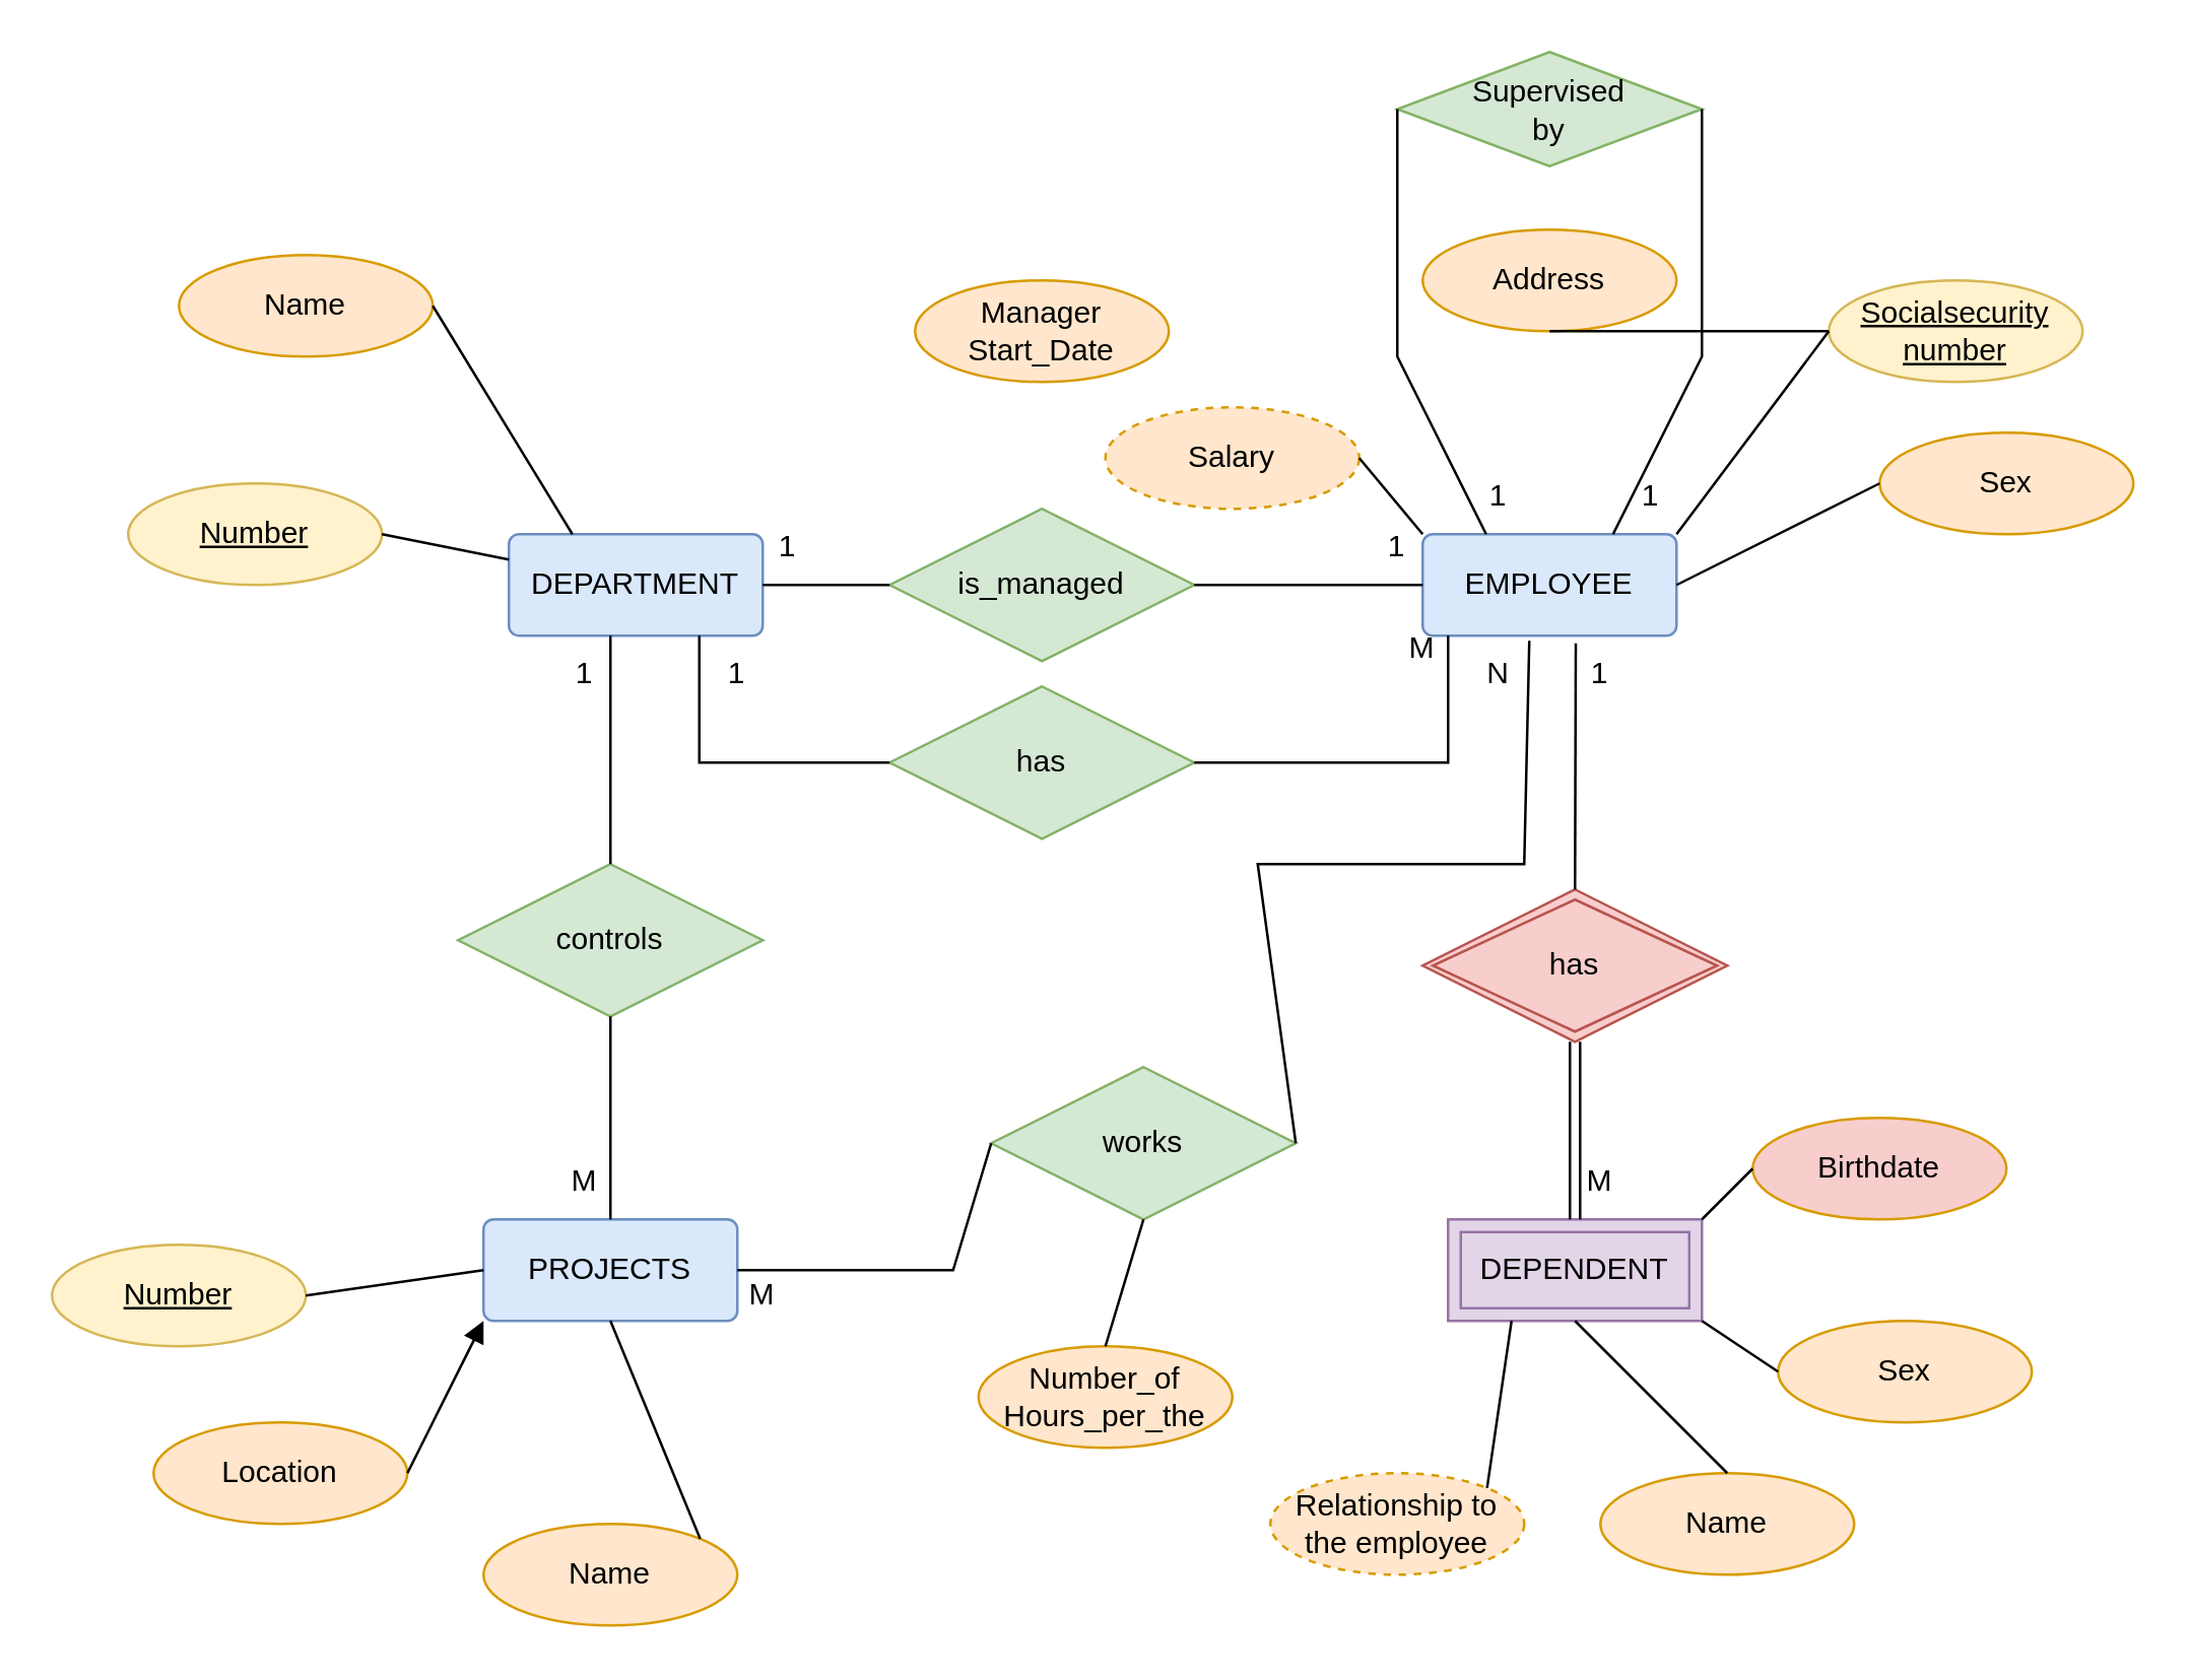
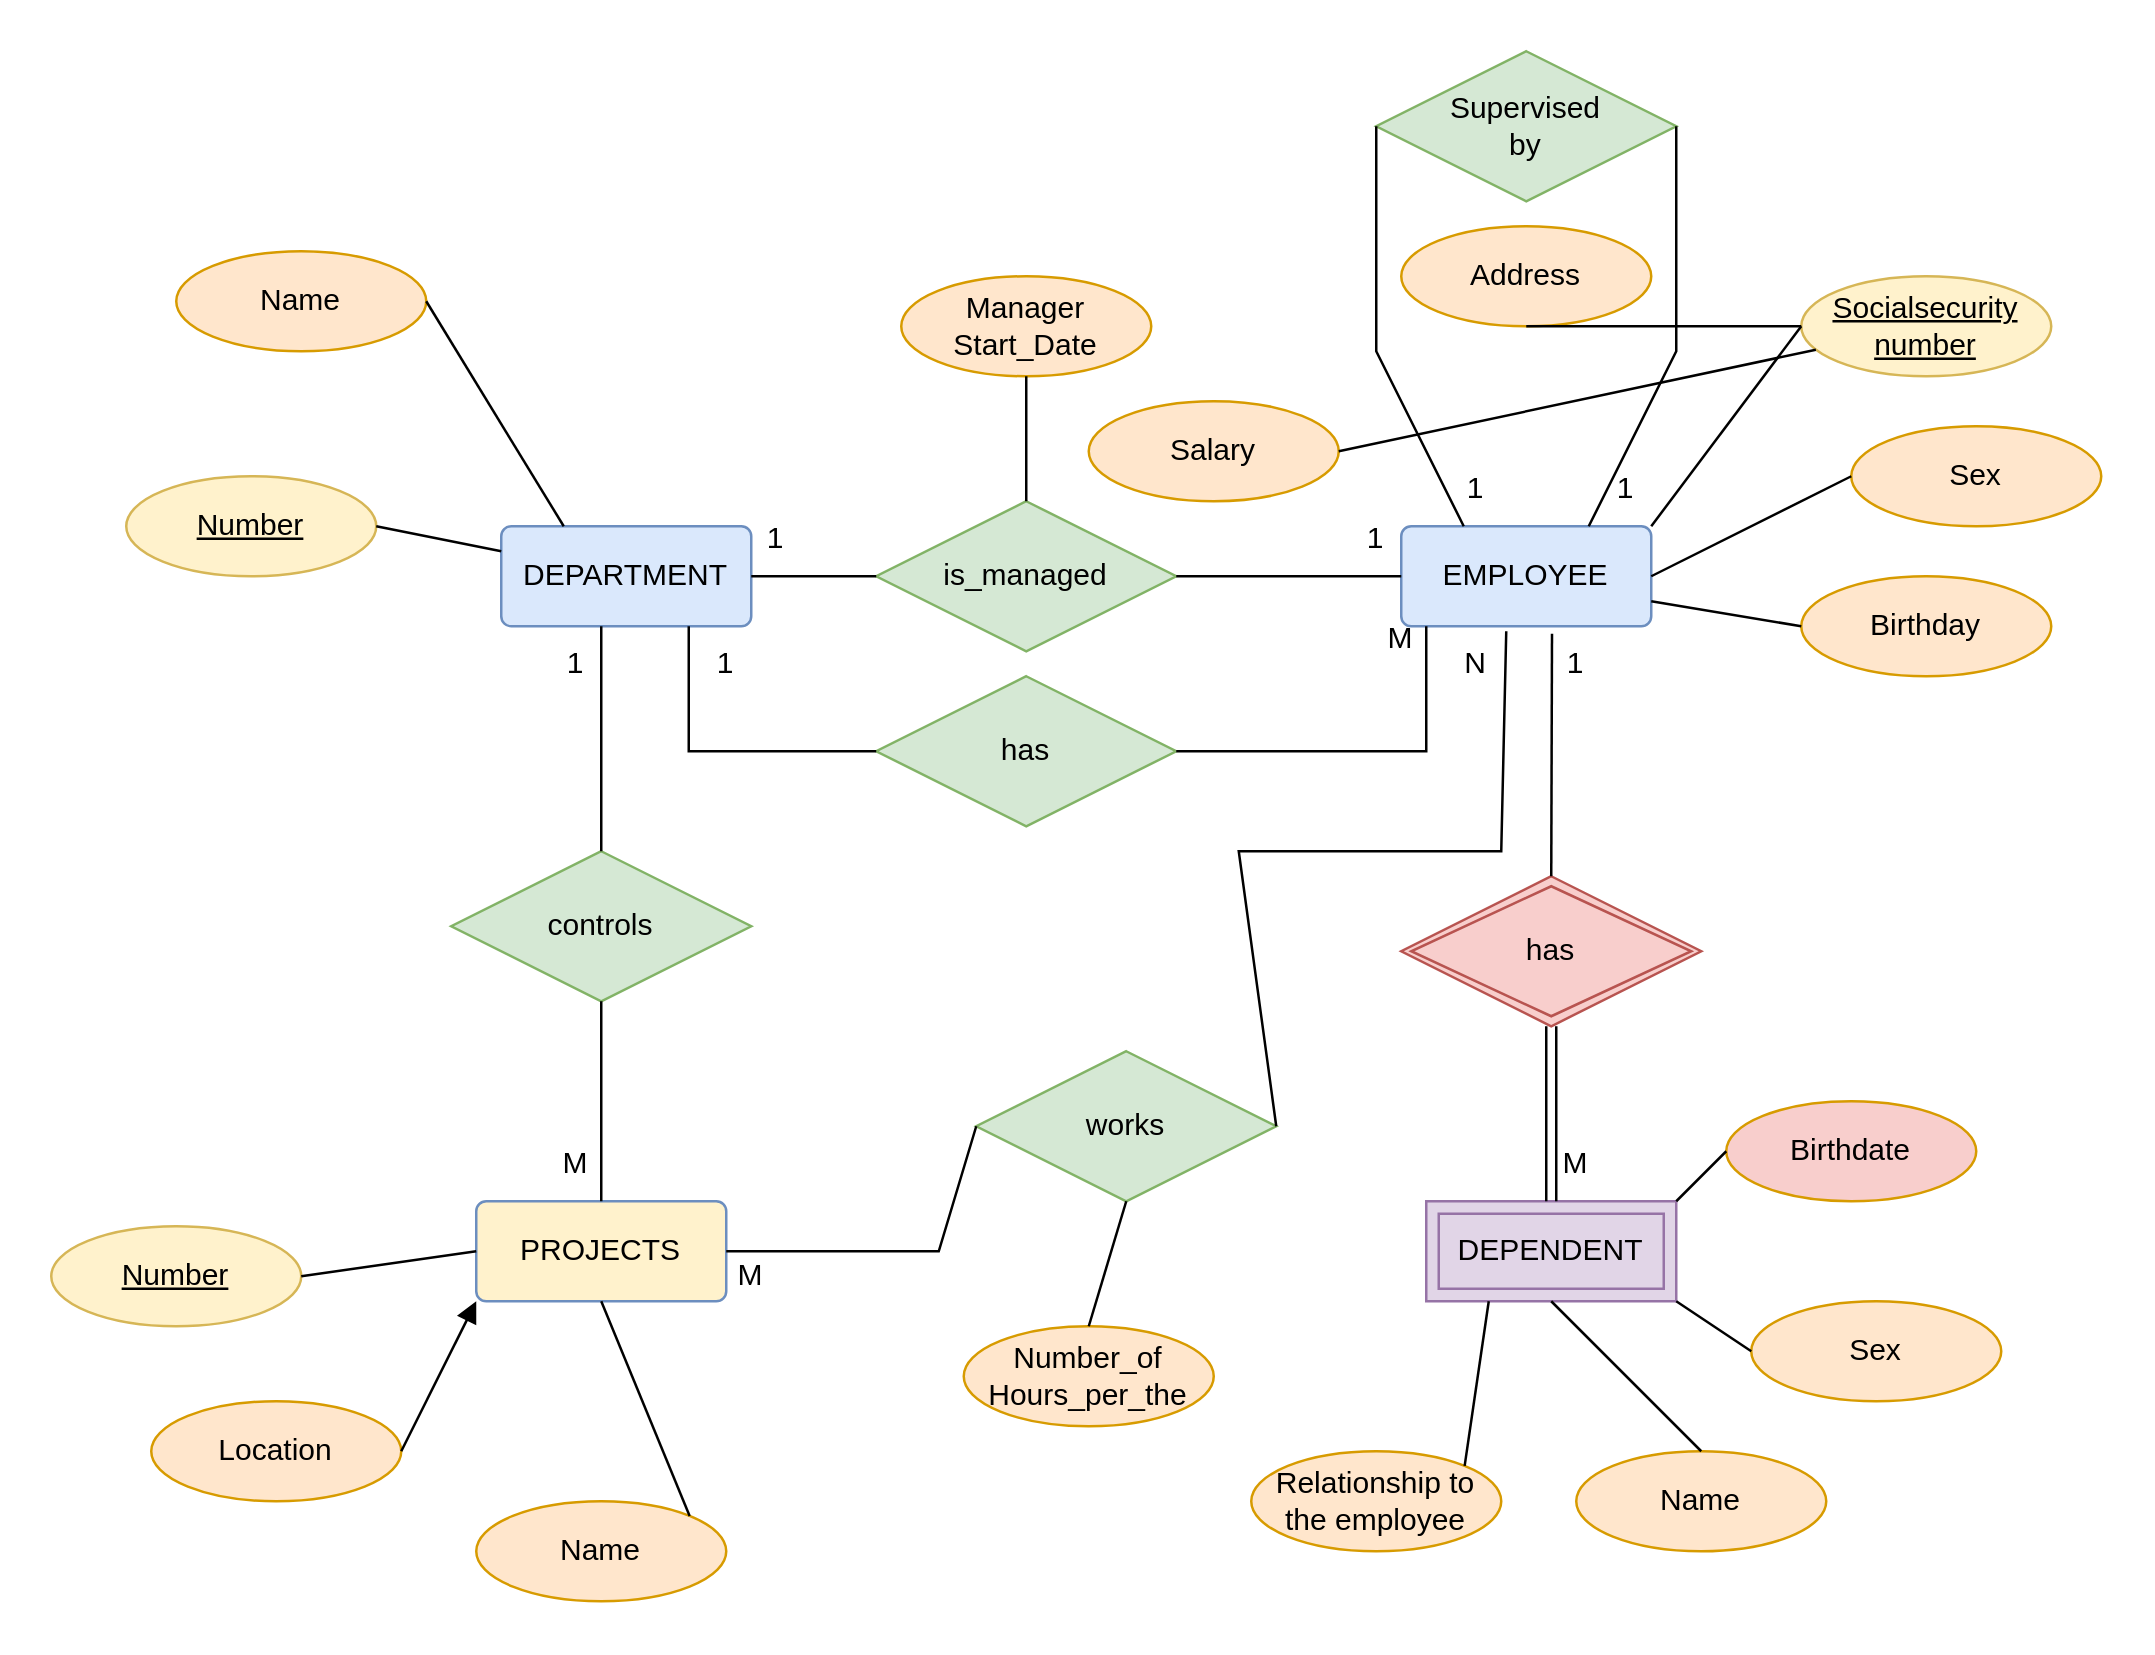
- <mxCell id="24" value="Supervised&lt;br&gt;by" style="shape=rhombus;perimeter=rhombusPerimeter;whiteSpace=wrap;html=1;align=center;fillColor=#d5e8d4;strokeColor=#82b366;" parent="1" vertex="1"><mxGeometry x="550" y="20" width="120" height="45" as="geometry" /></mxCell>
+ <mxCell id="24" value="Supervised&lt;br&gt;by" style="shape=rhombus;perimeter=rhombusPerimeter;whiteSpace=wrap;html=1;align=center;fillColor=#d5e8d4;strokeColor=#82b366;" parent="1" vertex="1"><mxGeometry x="550" width="120" height="60" as="geometry" y="20" /></mxCell>
+ <mxCell id="40" value="" style="endArrow=none;html=1;rounded=0;exitX=0.5;exitY=1;exitDx=0;exitDy=0;entryX=0.5;entryY=0;entryDx=0;entryDy=0;" edge="1" parent="1" source="27" target="19"><mxGeometry relative="1" as="geometry"><mxPoint x="385" y="170" as="sourcePoint" /><mxPoint x="435" y="180" as="targetPoint" /></mxGeometry></mxCell>
- <mxCell id="9" value="Salary" style="ellipse;whiteSpace=wrap;html=1;align=center;fillColor=#ffe6cc;strokeColor=#d79b00;dashed=1;" parent="1" vertex="1"><mxGeometry x="435" y="160" width="100" height="40" as="geometry" /></mxCell>
+ <mxCell id="9" value="Salary" style="ellipse;whiteSpace=wrap;html=1;align=center;fillColor=#ffe6cc;strokeColor=#d79b00;" parent="1" vertex="1"><mxGeometry x="435" y="160" width="100" height="40" as="geometry" /></mxCell>
- <mxCell id="42" value="" style="endArrow=none;html=1;rounded=0;exitX=1;exitY=0.5;exitDx=0;exitDy=0;entryX=0;entryY=0;entryDx=0;entryDy=0;" edge="1" parent="1" source="9" target="2"><mxGeometry relative="1" as="geometry"><mxPoint x="530" y="210" as="sourcePoint" /><mxPoint x="530" y="260" as="targetPoint" /></mxGeometry></mxCell>
+ <mxCell id="42" value="" style="endArrow=none;html=1;rounded=0;exitX=1;exitY=0.5;exitDx=0;exitDy=0;" edge="1" parent="1" source="9" target="5"><mxGeometry relative="1" as="geometry"><mxPoint x="530" y="210" as="sourcePoint" /><mxPoint x="530" y="260" as="targetPoint" /></mxGeometry></mxCell>
+ <mxCell id="45" value="" style="endArrow=none;html=1;rounded=0;exitX=0;exitY=0.5;exitDx=0;exitDy=0;entryX=1;entryY=0.75;entryDx=0;entryDy=0;" edge="1" parent="1" source="7" target="2"><mxGeometry relative="1" as="geometry"><mxPoint x="689" y="260" as="sourcePoint" /><mxPoint x="689" y="310" as="targetPoint" /></mxGeometry></mxCell>
+ <mxCell id="7" value="Birthday" style="ellipse;whiteSpace=wrap;html=1;align=center;fillColor=#ffe6cc;strokeColor=#d79b00;" parent="1" vertex="1"><mxGeometry x="720" y="230" width="100" height="40" as="geometry" /></mxCell>
- <mxCell id="4" value="PROJECTS" style="rounded=1;arcSize=10;whiteSpace=wrap;html=1;align=center;fillColor=#dae8fc;strokeColor=#6c8ebf;" parent="1" vertex="1"><mxGeometry x="190" y="480" width="100" height="40" as="geometry" /></mxCell>
+ <mxCell id="4" value="PROJECTS" style="rounded=1;arcSize=10;whiteSpace=wrap;html=1;align=center;fillColor=#fff2cc;strokeColor=#6c8ebf;" parent="1" vertex="1"><mxGeometry x="190" y="480" width="100" height="40" as="geometry" /></mxCell>
- <mxCell id="13" value="Relationship to the employee" style="ellipse;whiteSpace=wrap;html=1;align=center;fillColor=#ffe6cc;strokeColor=#d79b00;dashed=1;" parent="1" vertex="1"><mxGeometry x="500" y="580" width="100" height="40" as="geometry" /></mxCell>
+ <mxCell id="13" value="Relationship to the employee" style="ellipse;whiteSpace=wrap;html=1;align=center;fillColor=#ffe6cc;strokeColor=#d79b00;" parent="1" vertex="1"><mxGeometry x="500" y="580" width="100" height="40" as="geometry" /></mxCell>
